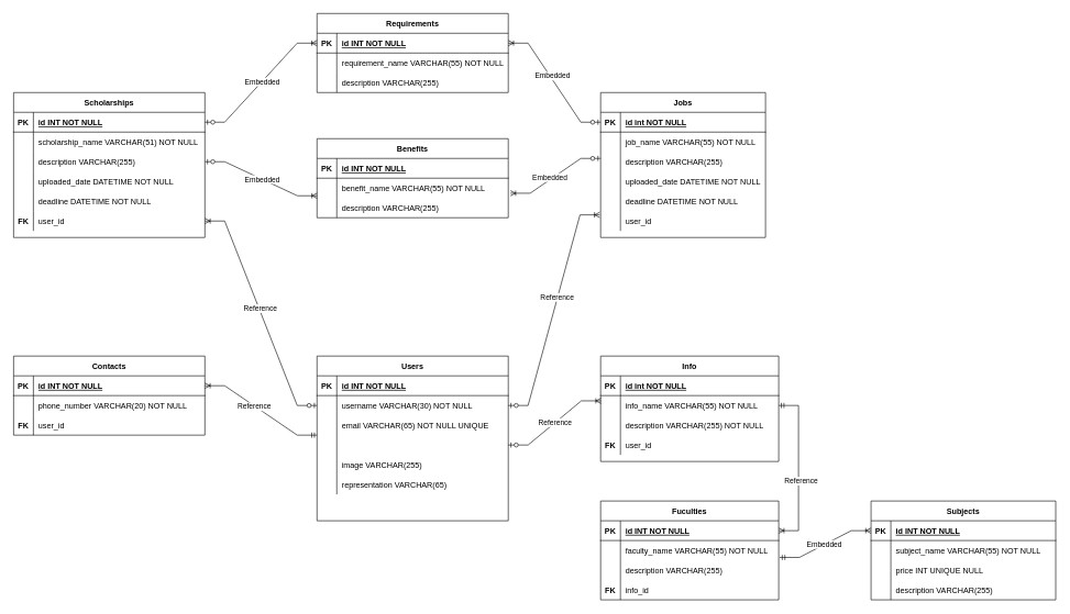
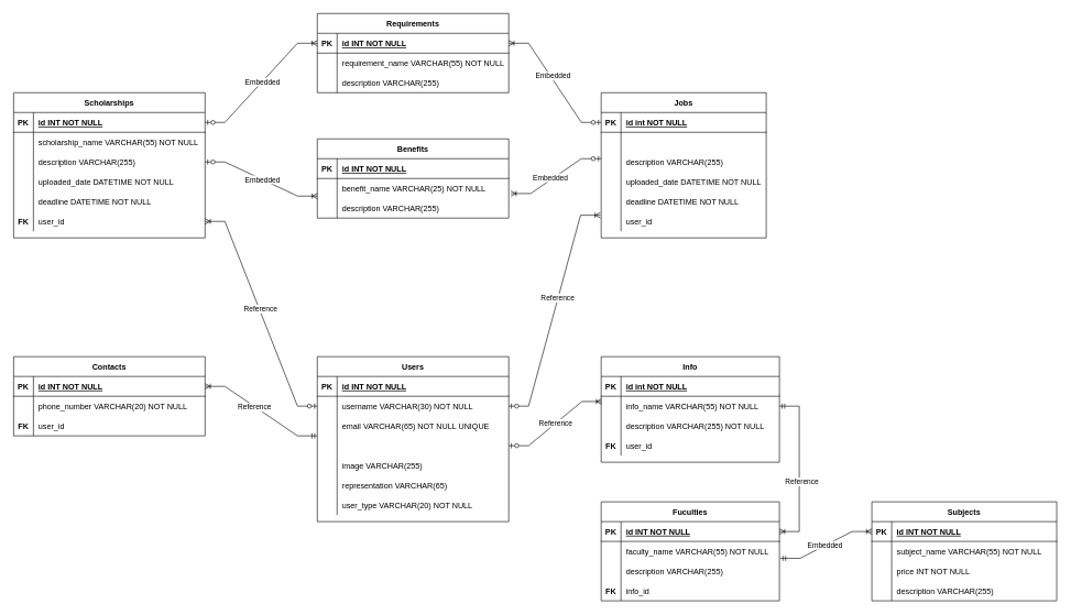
- <mxCell id="8" value="job_name VARCHAR(55) NOT NULL" style="shape=partialRectangle;overflow=hidden;connectable=0;fillColor=none;top=0;left=0;bottom=0;right=0;align=left;spacingLeft=6;" parent="6" vertex="1"><mxGeometry x="30" width="220" height="30" as="geometry"><mxRectangle width="220" height="30" as="alternateBounds" /></mxGeometry></mxCell>
- <mxCell id="40" value="scholarship_name VARCHAR(51) NOT NULL" style="shape=partialRectangle;overflow=hidden;connectable=0;fillColor=none;top=0;left=0;bottom=0;right=0;align=left;spacingLeft=6;" parent="38" vertex="1"><mxGeometry x="30" width="260" height="30" as="geometry"><mxRectangle width="260" height="30" as="alternateBounds" /></mxGeometry></mxCell>
+ <mxCell id="40" value="scholarship_name VARCHAR(55) NOT NULL" style="shape=partialRectangle;overflow=hidden;connectable=0;fillColor=none;top=0;left=0;bottom=0;right=0;align=left;spacingLeft=6;" parent="38" vertex="1"><mxGeometry x="30" width="260" height="30" as="geometry"><mxRectangle width="260" height="30" as="alternateBounds" /></mxGeometry></mxCell>
- <mxCell id="90" value="benefit_name VARCHAR(55) NOT NULL" style="shape=partialRectangle;connectable=0;fillColor=none;top=0;left=0;bottom=0;right=0;align=left;spacingLeft=6;overflow=hidden;" parent="88" vertex="1"><mxGeometry x="30" width="260" height="30" as="geometry"><mxRectangle width="260" height="30" as="alternateBounds" /></mxGeometry></mxCell>
+ <mxCell id="90" value="benefit_name VARCHAR(25) NOT NULL" style="shape=partialRectangle;connectable=0;fillColor=none;top=0;left=0;bottom=0;right=0;align=left;spacingLeft=6;overflow=hidden;" parent="88" vertex="1"><mxGeometry x="30" width="260" height="30" as="geometry"><mxRectangle width="260" height="30" as="alternateBounds" /></mxGeometry></mxCell>
+ <mxCell id="73" value="user_type VARCHAR(20) NOT NULL" style="shape=partialRectangle;overflow=hidden;connectable=0;fillColor=none;top=0;left=0;bottom=0;right=0;align=left;spacingLeft=6;" parent="71" vertex="1"><mxGeometry x="30" width="260" height="30" as="geometry"><mxRectangle width="260" height="30" as="alternateBounds" /></mxGeometry></mxCell>
- <mxCell id="144" value="price INT UNIQUE NULL" style="shape=partialRectangle;connectable=0;fillColor=none;top=0;left=0;bottom=0;right=0;align=left;spacingLeft=6;overflow=hidden;" parent="142" vertex="1"><mxGeometry x="30" width="250" height="30" as="geometry"><mxRectangle width="250" height="30" as="alternateBounds" /></mxGeometry></mxCell>
+ <mxCell id="144" value="price INT NOT NULL" style="shape=partialRectangle;connectable=0;fillColor=none;top=0;left=0;bottom=0;right=0;align=left;spacingLeft=6;overflow=hidden;" parent="142" vertex="1"><mxGeometry x="30" width="250" height="30" as="geometry"><mxRectangle width="250" height="30" as="alternateBounds" /></mxGeometry></mxCell>
